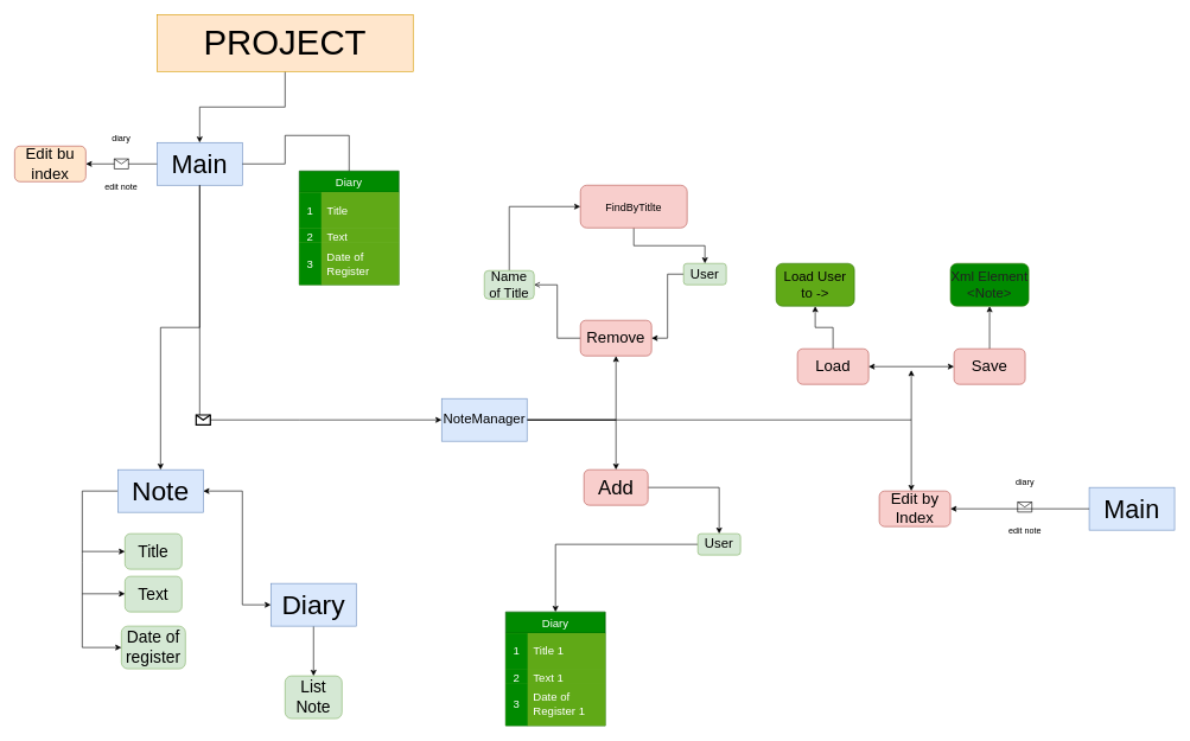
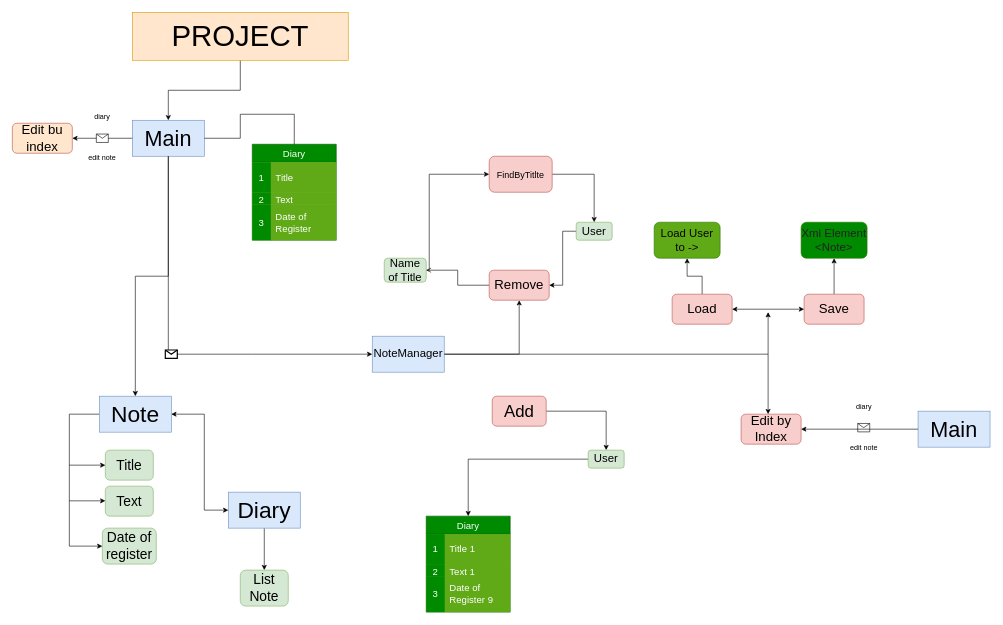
- <mxCell id="44" value="&lt;font style=&quot;font-size: 15px;&quot;&gt;FindByTitlte&lt;/font&gt;" style="rounded=1;whiteSpace=wrap;html=1;fillColor=#f8cecc;strokeColor=#b85450;" parent="1" vertex="1"><mxGeometry x="815" y="260" width="150" height="60" as="geometry" /></mxCell>
+ <mxCell id="44" value="&lt;font style=&quot;font-size: 15px;&quot;&gt;FindByTitlte&lt;/font&gt;" style="rounded=1;whiteSpace=wrap;html=1;fillColor=#f8cecc;strokeColor=#b85450;" parent="1" vertex="1"><mxGeometry x="815" y="260" width="105" height="60" as="geometry" /></mxCell>
- <mxCell id="42" value="&lt;font style=&quot;font-size: 19px;&quot;&gt;Name of Title&lt;/font&gt;" style="rounded=1;whiteSpace=wrap;html=1;fillColor=#d5e8d4;strokeColor=#82b366;" parent="1" vertex="1"><mxGeometry x="680" y="380" width="70" height="40" as="geometry" /></mxCell>
+ <mxCell id="42" value="&lt;font style=&quot;font-size: 19px;&quot;&gt;Name of Title&lt;/font&gt;" style="rounded=1;whiteSpace=wrap;html=1;fillColor=#d5e8d4;strokeColor=#82b366;" parent="1" vertex="1"><mxGeometry x="640" y="430" width="70" height="40" as="geometry" /></mxCell>
- <mxCell id="22" style="edgeStyle=orthogonalEdgeStyle;rounded=0;orthogonalLoop=1;jettySize=auto;html=1;entryX=0.5;entryY=0;entryDx=0;entryDy=0;" parent="1" source="24" target="26" edge="1"><mxGeometry relative="1" as="geometry" /></mxCell>
- <mxCell id="38" value="Date of Register 1" style="shape=partialRectangle;html=1;whiteSpace=wrap;connectable=0;fillColor=#60a917;top=0;left=0;bottom=0;right=0;align=left;spacingLeft=6;overflow=hidden;strokeColor=#2D7600;fontSize=16;fontColor=#ffffff;" parent="36" vertex="1"><mxGeometry x="31" width="109" height="60" as="geometry"><mxRectangle width="109" height="60" as="alternateBounds" /></mxGeometry></mxCell>
+ <mxCell id="38" value="Date of Register 9" style="shape=partialRectangle;html=1;whiteSpace=wrap;connectable=0;fillColor=#60a917;top=0;left=0;bottom=0;right=0;align=left;spacingLeft=6;overflow=hidden;strokeColor=#2D7600;fontSize=16;fontColor=#ffffff;" parent="36" vertex="1"><mxGeometry x="31" width="109" height="60" as="geometry"><mxRectangle width="109" height="60" as="alternateBounds" /></mxGeometry></mxCell>
